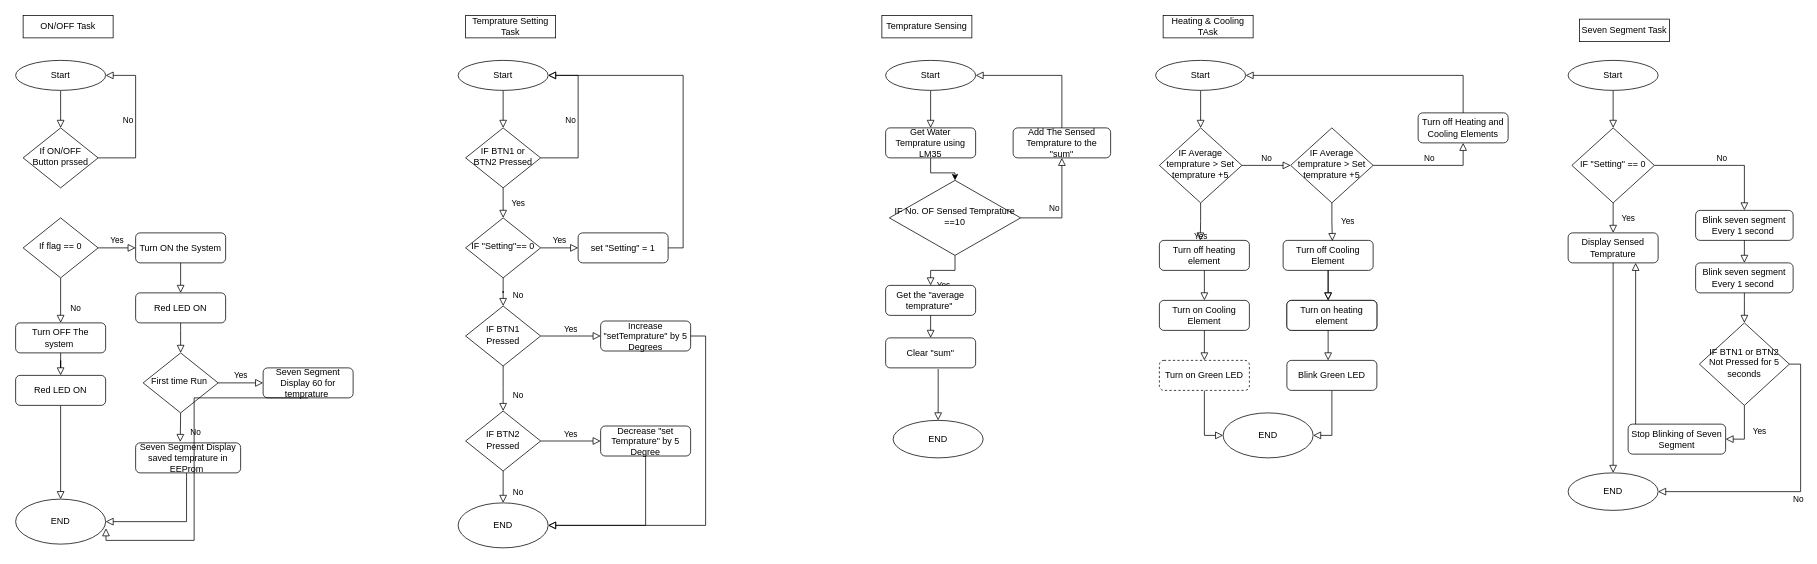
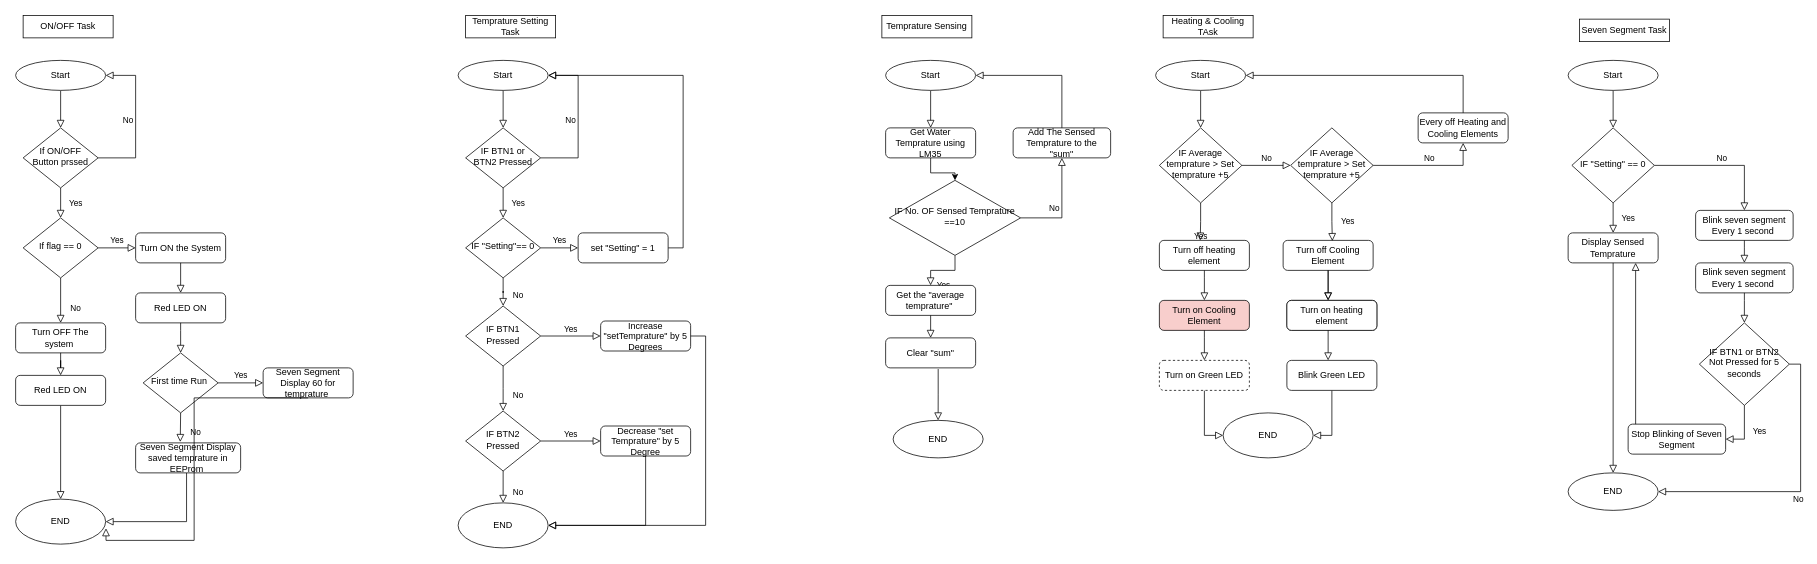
- <mxCell id="62" value="Turn off Heating and Cooling Elements" style="rounded=1;whiteSpace=wrap;html=1;fontSize=12;glass=0;strokeWidth=1;shadow=0;" vertex="1" parent="1"><mxGeometry x="1890" y="150" width="120" height="40" as="geometry" /></mxCell>
+ <mxCell id="62" value="Every off Heating and Cooling Elements" style="rounded=1;whiteSpace=wrap;html=1;fontSize=12;glass=0;strokeWidth=1;shadow=0;" vertex="1" parent="1"><mxGeometry x="1890" y="150" width="120" height="40" as="geometry" /></mxCell>
+ <mxCell id="3" value="Yes" style="rounded=0;html=1;jettySize=auto;orthogonalLoop=1;fontSize=11;endArrow=block;endFill=0;endSize=8;strokeWidth=1;shadow=0;labelBackgroundColor=none;edgeStyle=orthogonalEdgeStyle;" parent="1" source="5" target="8" edge="1"><mxGeometry y="20" relative="1" as="geometry"><mxPoint as="offset" /></mxGeometry></mxCell>
- <mxCell id="66" value="Turn on Cooling Element" style="rounded=1;whiteSpace=wrap;html=1;fontSize=12;glass=0;strokeWidth=1;shadow=0;" vertex="1" parent="1"><mxGeometry x="1545" y="400" width="120" height="40" as="geometry" /></mxCell>
+ <mxCell id="66" value="Turn on Cooling Element" style="rounded=1;whiteSpace=wrap;html=1;fontSize=12;glass=0;strokeWidth=1;shadow=0;fillColor=#f8cecc;" vertex="1" parent="1"><mxGeometry x="1545" y="400" width="120" height="40" as="geometry" /></mxCell>
